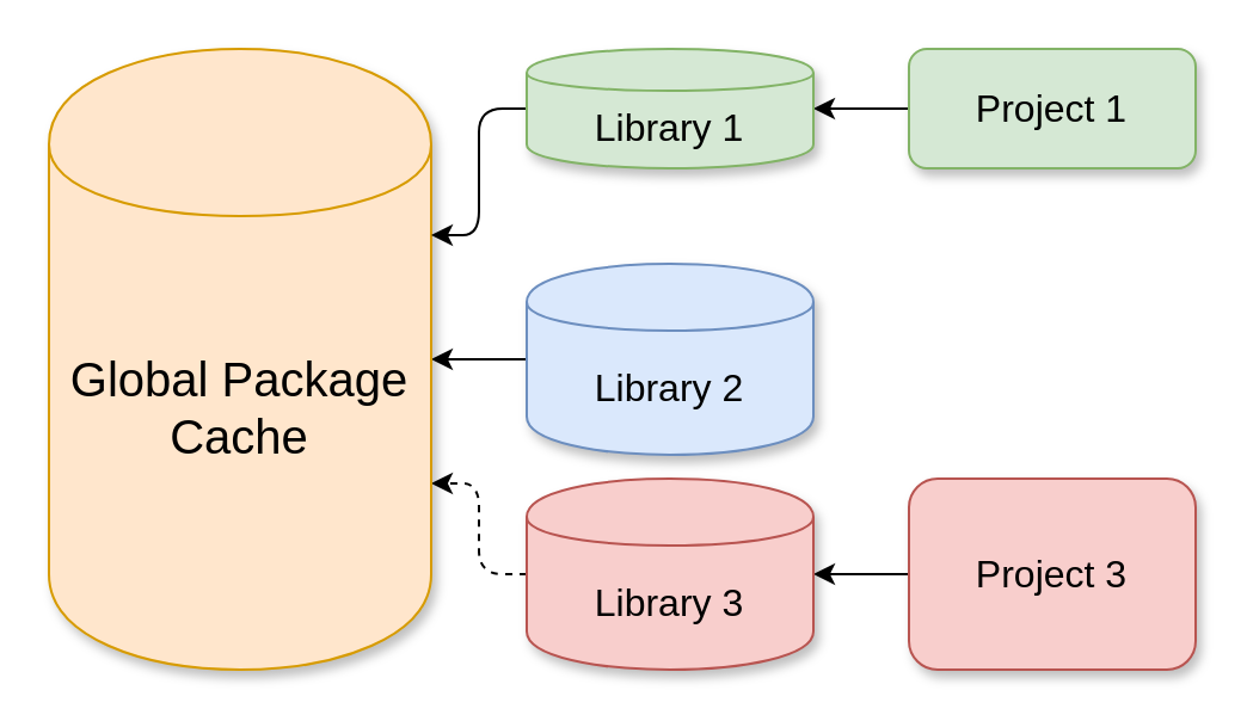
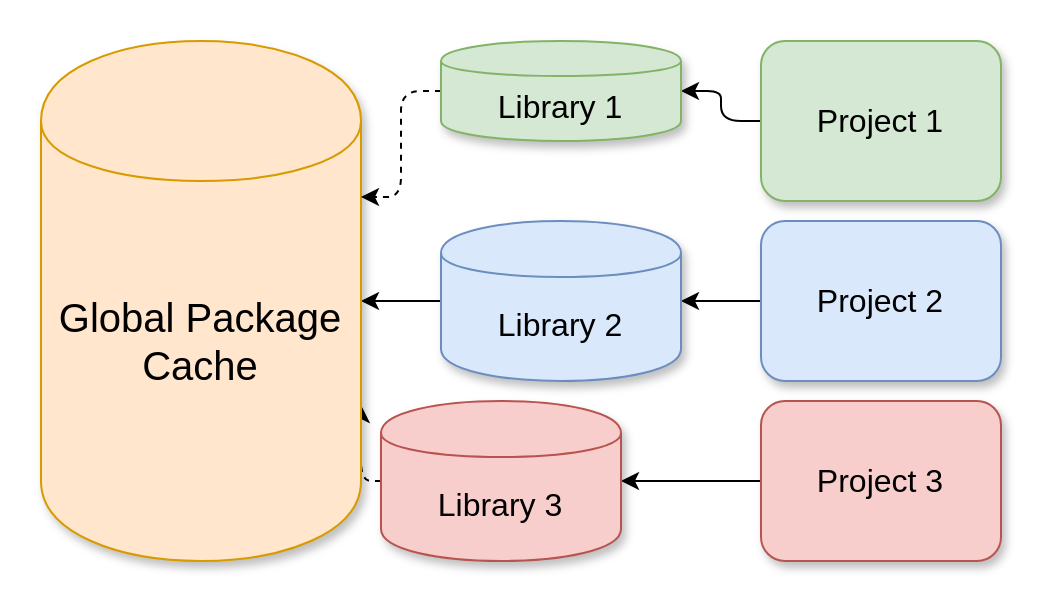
- <mxCell id="3" value="Project 1" style="fillColor=#d5e8d4;strokeColor=#82b366;rounded=1;shadow=1;fontSize=16;fontStyle=0;labelBackgroundColor=none;labelBorderColor=none;whiteSpace=wrap;html=1;" parent="1" vertex="1"><mxGeometry x="380" y="20" width="120" height="50" as="geometry" /></mxCell>
+ <mxCell id="3" value="Project 1" style="fillColor=#d5e8d4;strokeColor=#82b366;rounded=1;shadow=1;fontSize=16;fontStyle=0;labelBackgroundColor=none;labelBorderColor=none;whiteSpace=wrap;html=1;" parent="1" vertex="1"><mxGeometry x="380" y="20" width="120" height="80" as="geometry" /></mxCell>
- <mxCell id="13" style="edgeStyle=orthogonalEdgeStyle;rounded=1;comic=0;orthogonalLoop=1;jettySize=auto;html=1;exitX=0;exitY=0.5;exitDx=0;exitDy=0;entryX=1;entryY=0.3;entryDx=0;entryDy=0;shadow=0;dashed=0;strokeColor=#000000;fontFamily=Helvetica;fontSize=20;" edge="1" parent="1" source="14" target="12"><mxGeometry relative="1" as="geometry" /></mxCell>
+ <mxCell id="13" style="edgeStyle=orthogonalEdgeStyle;rounded=1;comic=0;orthogonalLoop=1;jettySize=auto;html=1;exitX=0;exitY=0.5;exitDx=0;exitDy=0;entryX=1;entryY=0.3;entryDx=0;entryDy=0;shadow=0;dashed=1;strokeColor=#000000;fontFamily=Helvetica;fontSize=20;" edge="1" parent="1" source="14" target="12"><mxGeometry relative="1" as="geometry" /></mxCell>
+ <mxCell id="4" style="edgeStyle=orthogonalEdgeStyle;rounded=1;comic=0;orthogonalLoop=1;jettySize=auto;html=1;exitX=0;exitY=0.5;exitDx=0;exitDy=0;entryX=1;entryY=0.5;entryDx=0;entryDy=0;shadow=0;strokeColor=#000000;fontFamily=Helvetica;fontSize=20;" edge="1" parent="1" source="5" target="9"><mxGeometry relative="1" as="geometry" /></mxCell>
+ <mxCell id="5" value="Project 2" style="whiteSpace=wrap;html=1;fillColor=#dae8fc;strokeColor=#6c8ebf;rounded=1;shadow=1;fontSize=16;" parent="1" vertex="1"><mxGeometry x="380" y="110" width="120" height="80" as="geometry" /></mxCell>
- <mxCell id="11" value="Library 3" style="shape=cylinder;whiteSpace=wrap;html=1;boundedLbl=1;backgroundOutline=1;fillColor=#f8cecc;strokeColor=#b85450;shadow=1;collapsible=0;fontFamily=Helvetica;fontStyle=0;horizontal=1;fontSize=16;" parent="1" vertex="1"><mxGeometry x="220" y="200" width="120" height="80" as="geometry" /></mxCell>
+ <mxCell id="11" value="Library 3" style="shape=cylinder;whiteSpace=wrap;html=1;boundedLbl=1;backgroundOutline=1;fillColor=#f8cecc;strokeColor=#b85450;shadow=1;collapsible=0;fontFamily=Helvetica;fontStyle=0;horizontal=1;fontSize=16;" parent="1" vertex="1"><mxGeometry x="190" y="200" width="120" height="80" as="geometry" /></mxCell>
